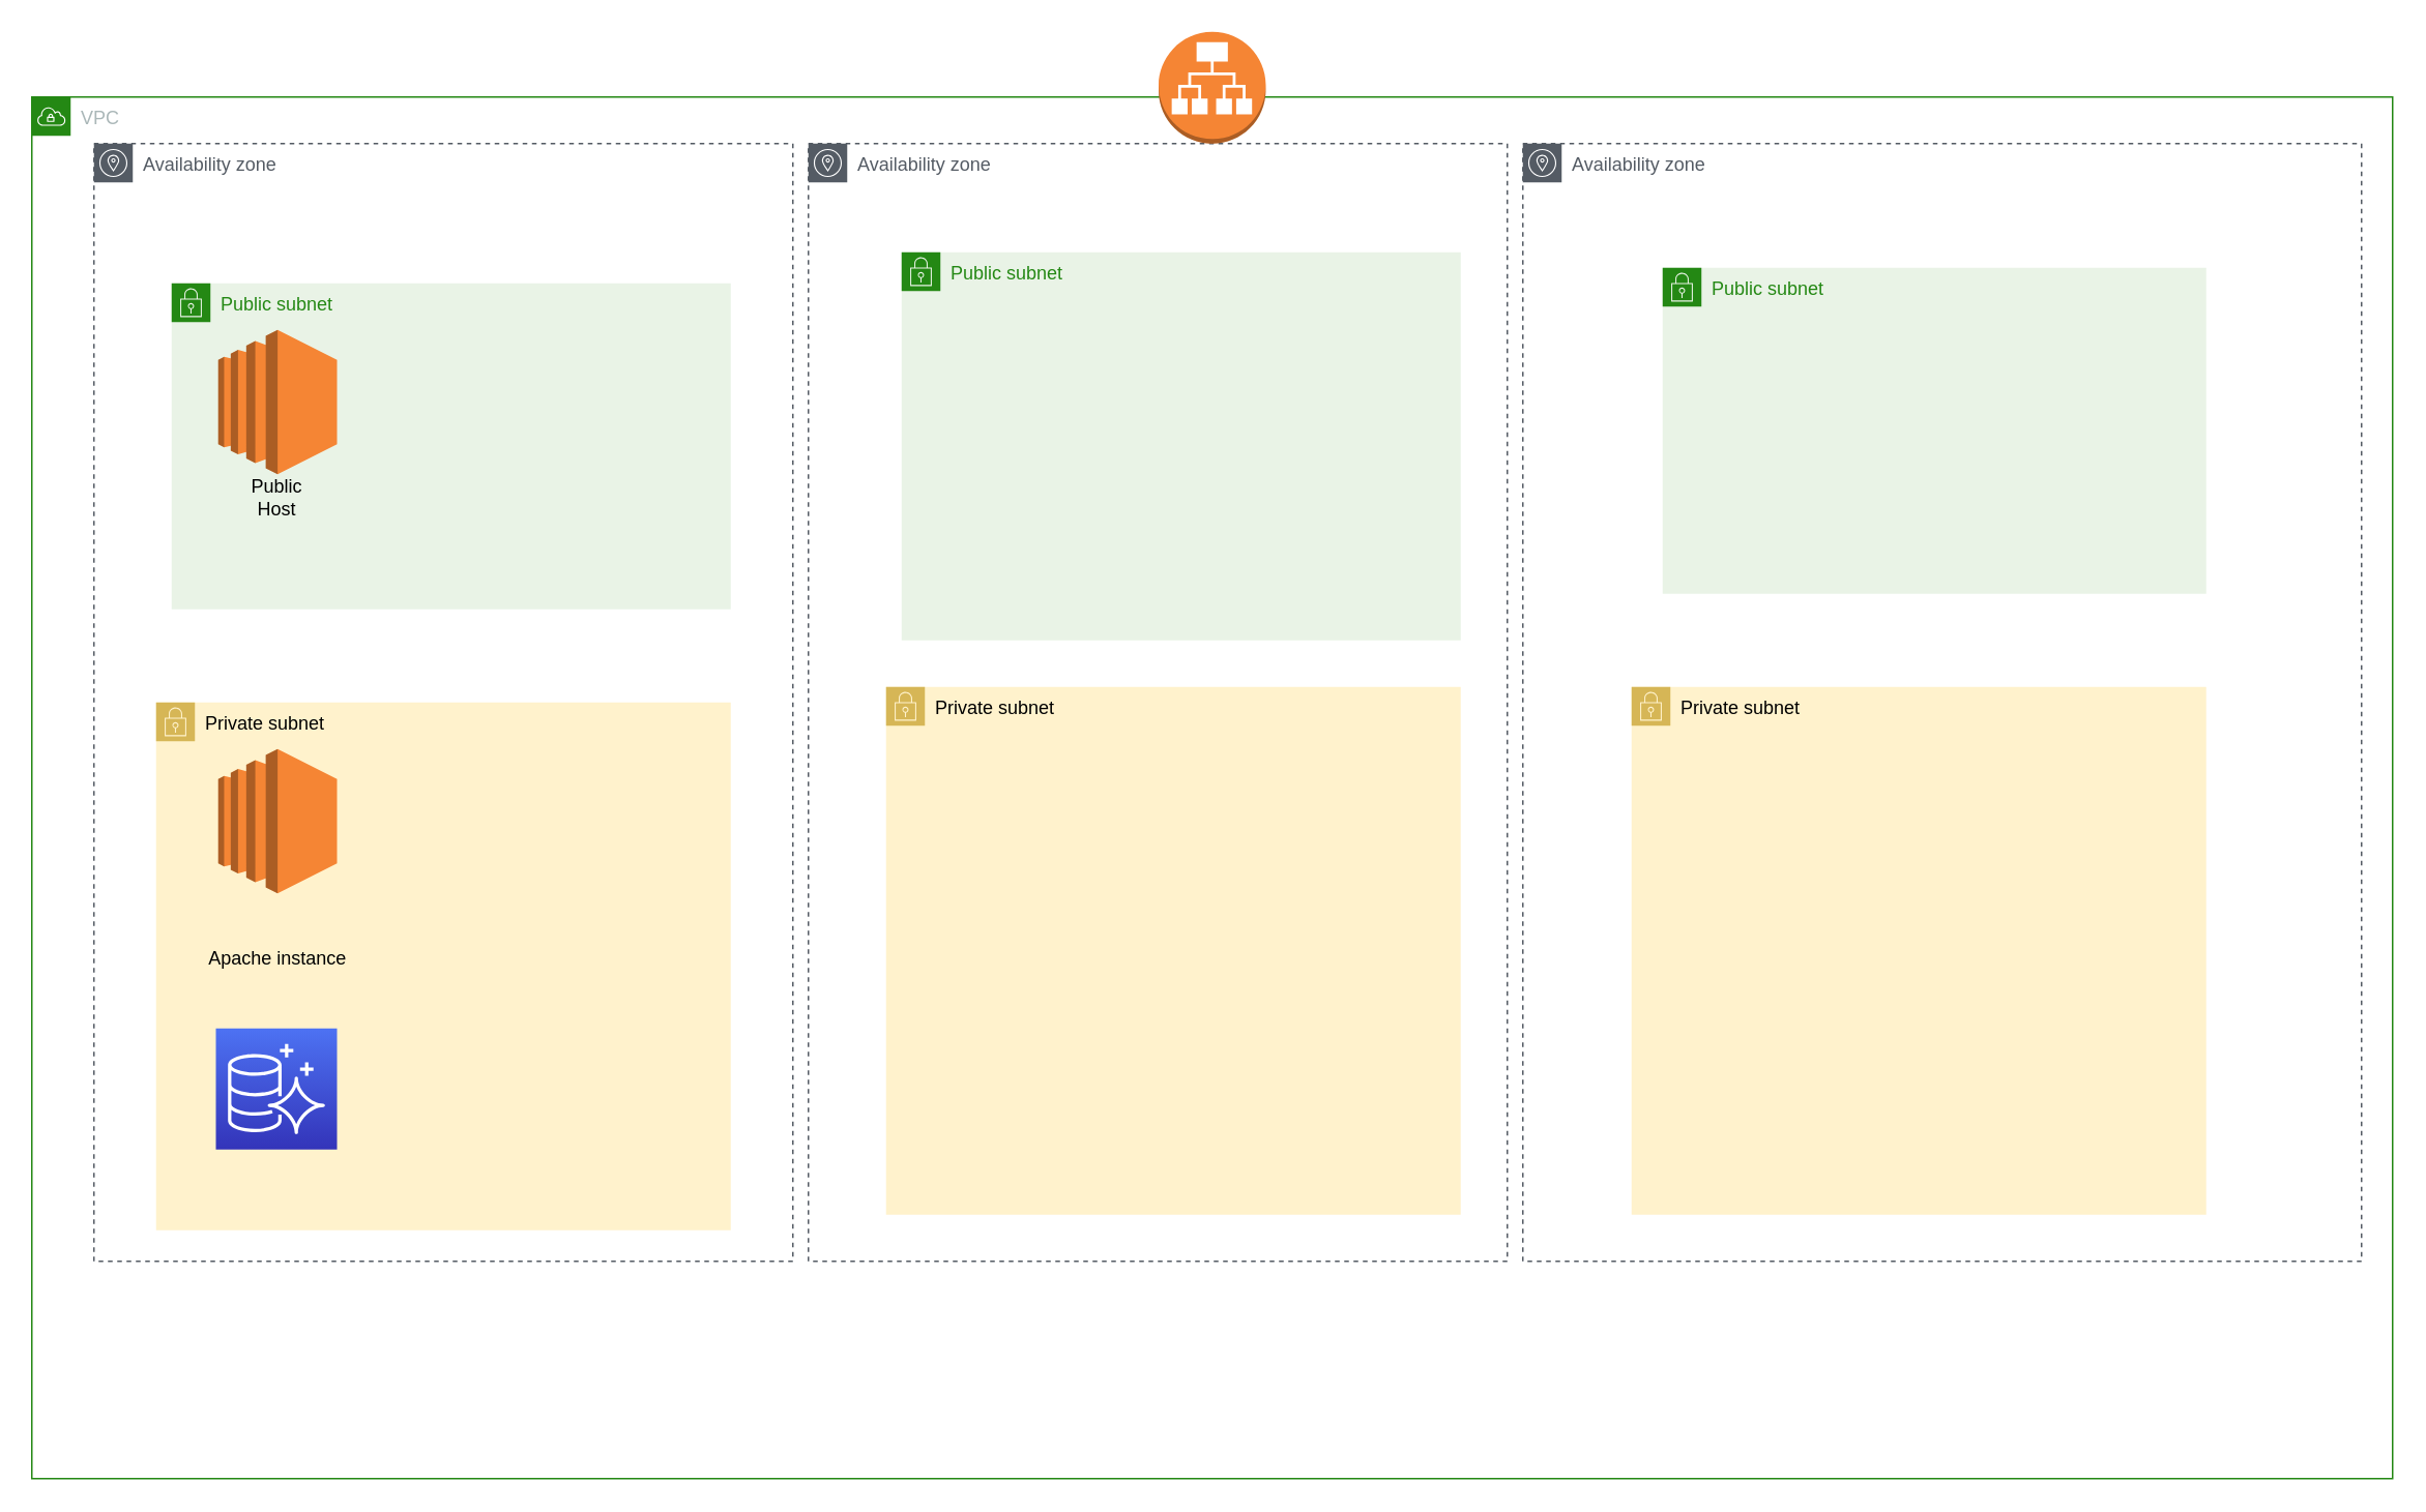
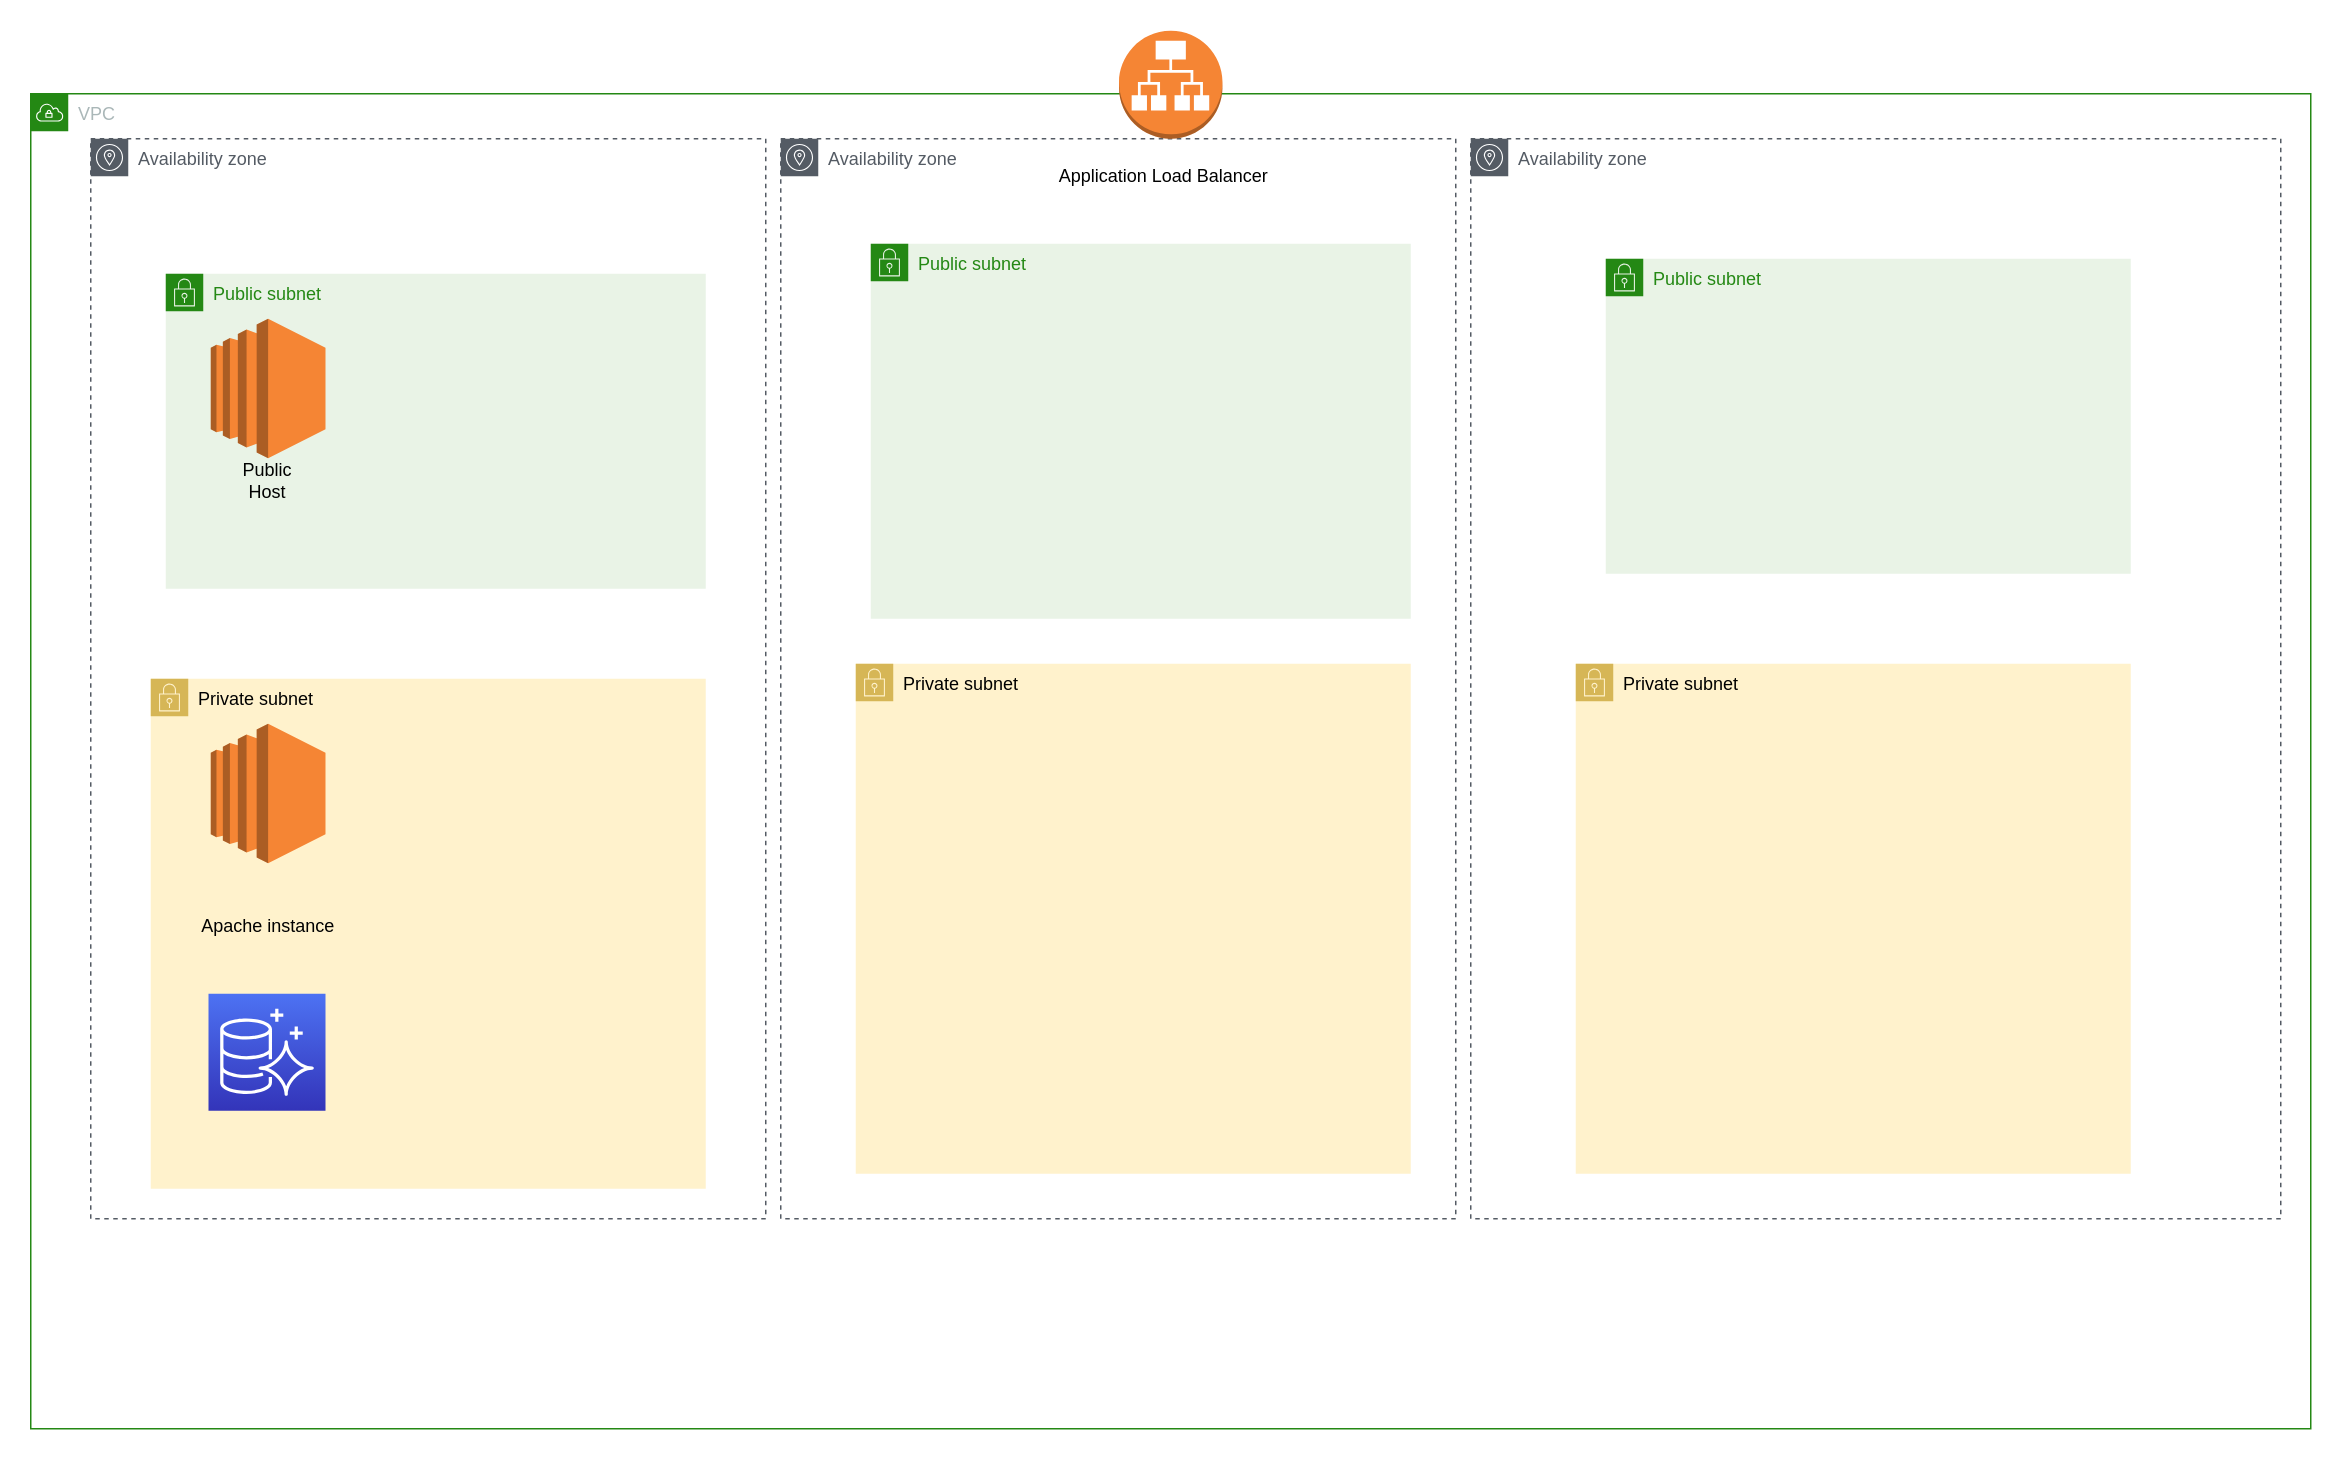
+ <mxCell id="18" value="Application Load Balancer" style="text;html=1;align=center;verticalAlign=middle;resizable=0;points=[];autosize=1;strokeColor=none;fillColor=none;" vertex="1" parent="1"><mxGeometry x="695" y="102" width="160" height="30" as="geometry" /></mxCell>
